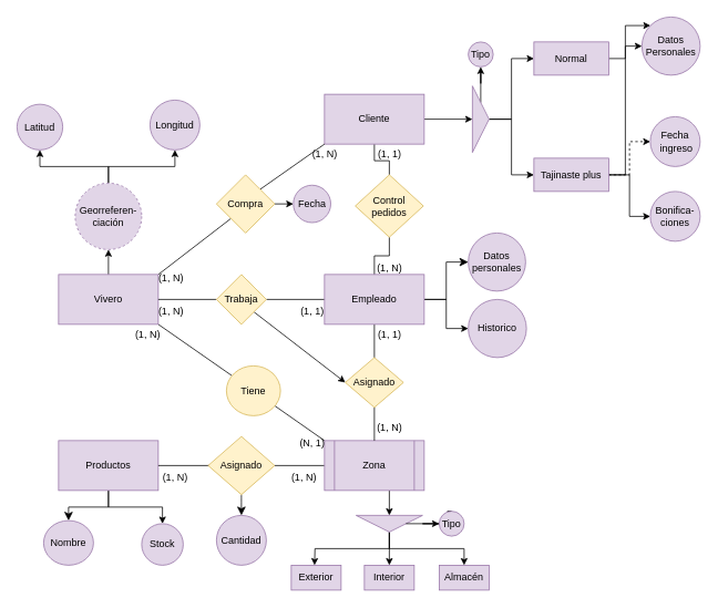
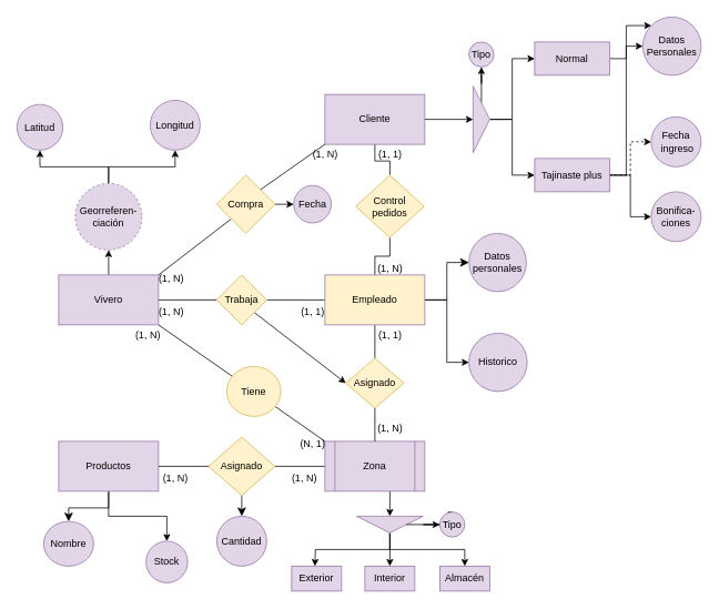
- <mxCell id="42" value="Empleado" style="whiteSpace=wrap;html=1;fillColor=#e1d5e7;strokeColor=#9673a6;" parent="1" vertex="1"><mxGeometry x="390" y="330" width="120" height="60" as="geometry" /></mxCell>
+ <mxCell id="42" value="Empleado" style="whiteSpace=wrap;html=1;fillColor=#fff2cc;strokeColor=#9673a6;" parent="1" vertex="1"><mxGeometry x="390" y="330" width="120" height="60" as="geometry" /></mxCell>
- <mxCell id="53" value="&lt;div&gt;Historico&lt;br&gt;&lt;/div&gt;" style="ellipse;whiteSpace=wrap;html=1;fillColor=#e1d5e7;strokeColor=#9673a6;" parent="1" vertex="1"><mxGeometry x="563" y="360" width="70" height="70" as="geometry" /></mxCell>
+ <mxCell id="53" value="&lt;div&gt;Historico&lt;br&gt;&lt;/div&gt;" style="ellipse;whiteSpace=wrap;html=1;fillColor=#e1d5e7;strokeColor=#9673a6;" parent="1" vertex="1"><mxGeometry x="563" y="400" width="70" height="70" as="geometry" /></mxCell>
- <mxCell id="52" value="Stock" style="ellipse;whiteSpace=wrap;html=1;fillColor=#e1d5e7;strokeColor=#9673a6;" parent="1" vertex="1"><mxGeometry x="170" y="630" width="50" height="50" as="geometry" /></mxCell>
+ <mxCell id="52" value="Stock" style="ellipse;whiteSpace=wrap;html=1;fillColor=#e1d5e7;strokeColor=#9673a6;" parent="1" vertex="1"><mxGeometry x="175" y="650" width="50" height="50" as="geometry" /></mxCell>
